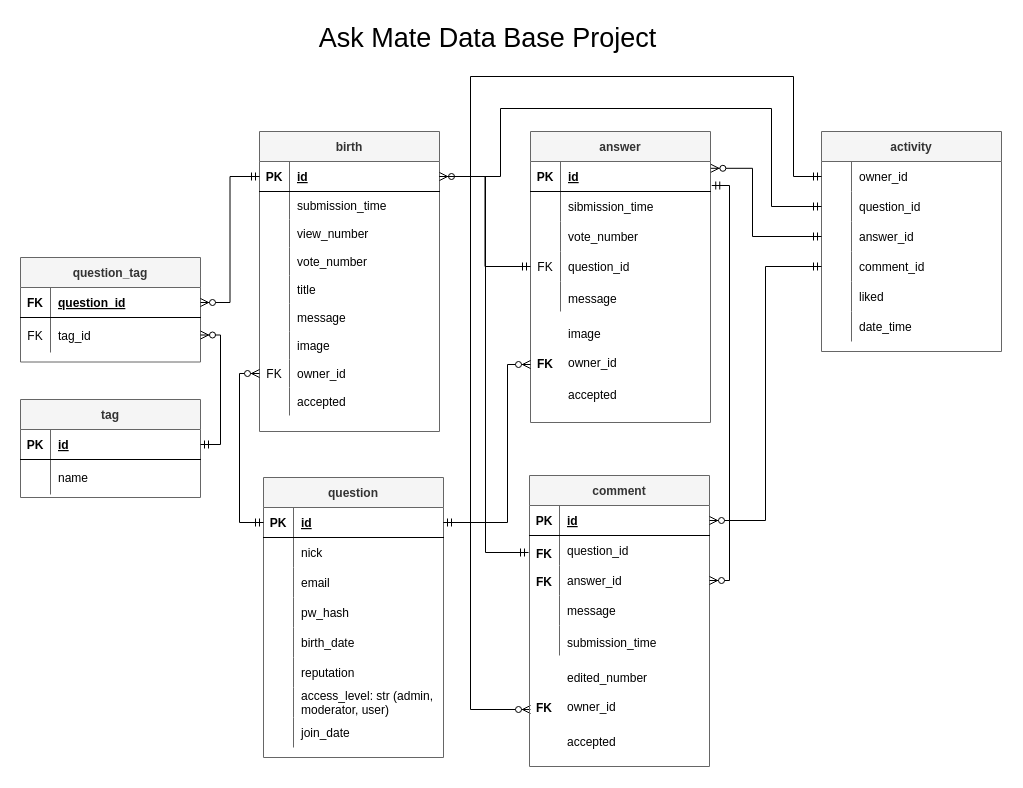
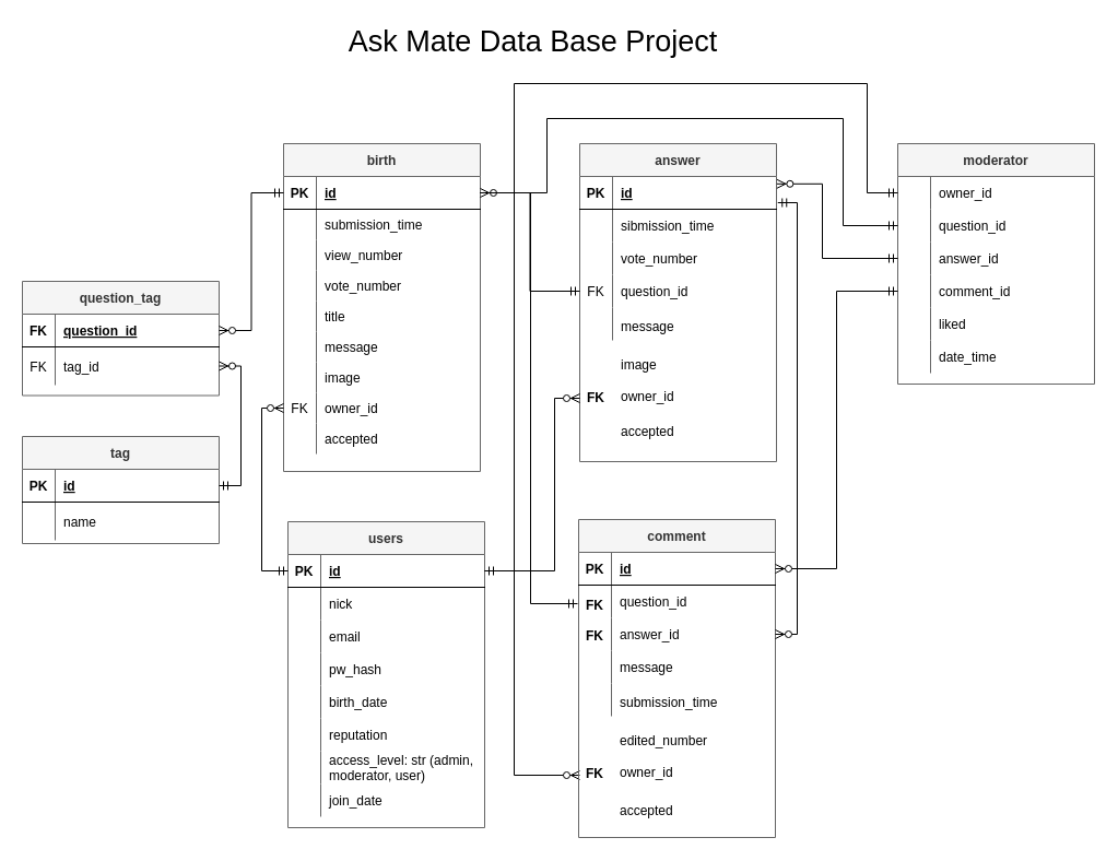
- <mxCell id="121" value="activity" style="shape=table;startSize=30;container=1;collapsible=1;childLayout=tableLayout;fixedRows=1;rowLines=0;fontStyle=1;align=center;resizeLast=1;fillColor=#f5f5f5;strokeColor=#666666;fontColor=#333333;" parent="1" vertex="1"><mxGeometry x="821" y="131" width="180" height="220" as="geometry" /></mxCell>
+ <mxCell id="121" value="moderator" style="shape=table;startSize=30;container=1;collapsible=1;childLayout=tableLayout;fixedRows=1;rowLines=0;fontStyle=1;align=center;resizeLast=1;fillColor=#f5f5f5;strokeColor=#666666;fontColor=#333333;" parent="1" vertex="1"><mxGeometry x="821" y="131" width="180" height="220" as="geometry" /></mxCell>
- <mxCell id="91" value="question" style="shape=table;startSize=30;container=1;collapsible=1;childLayout=tableLayout;fixedRows=1;rowLines=0;fontStyle=1;align=center;resizeLast=1;fillColor=#f5f5f5;strokeColor=#666666;fontColor=#333333;" parent="1" vertex="1"><mxGeometry x="263" y="477" width="180" height="280" as="geometry" /></mxCell>
+ <mxCell id="91" value="users" style="shape=table;startSize=30;container=1;collapsible=1;childLayout=tableLayout;fixedRows=1;rowLines=0;fontStyle=1;align=center;resizeLast=1;fillColor=#f5f5f5;strokeColor=#666666;fontColor=#333333;" parent="1" vertex="1"><mxGeometry x="263" y="477" width="180" height="280" as="geometry" /></mxCell>
